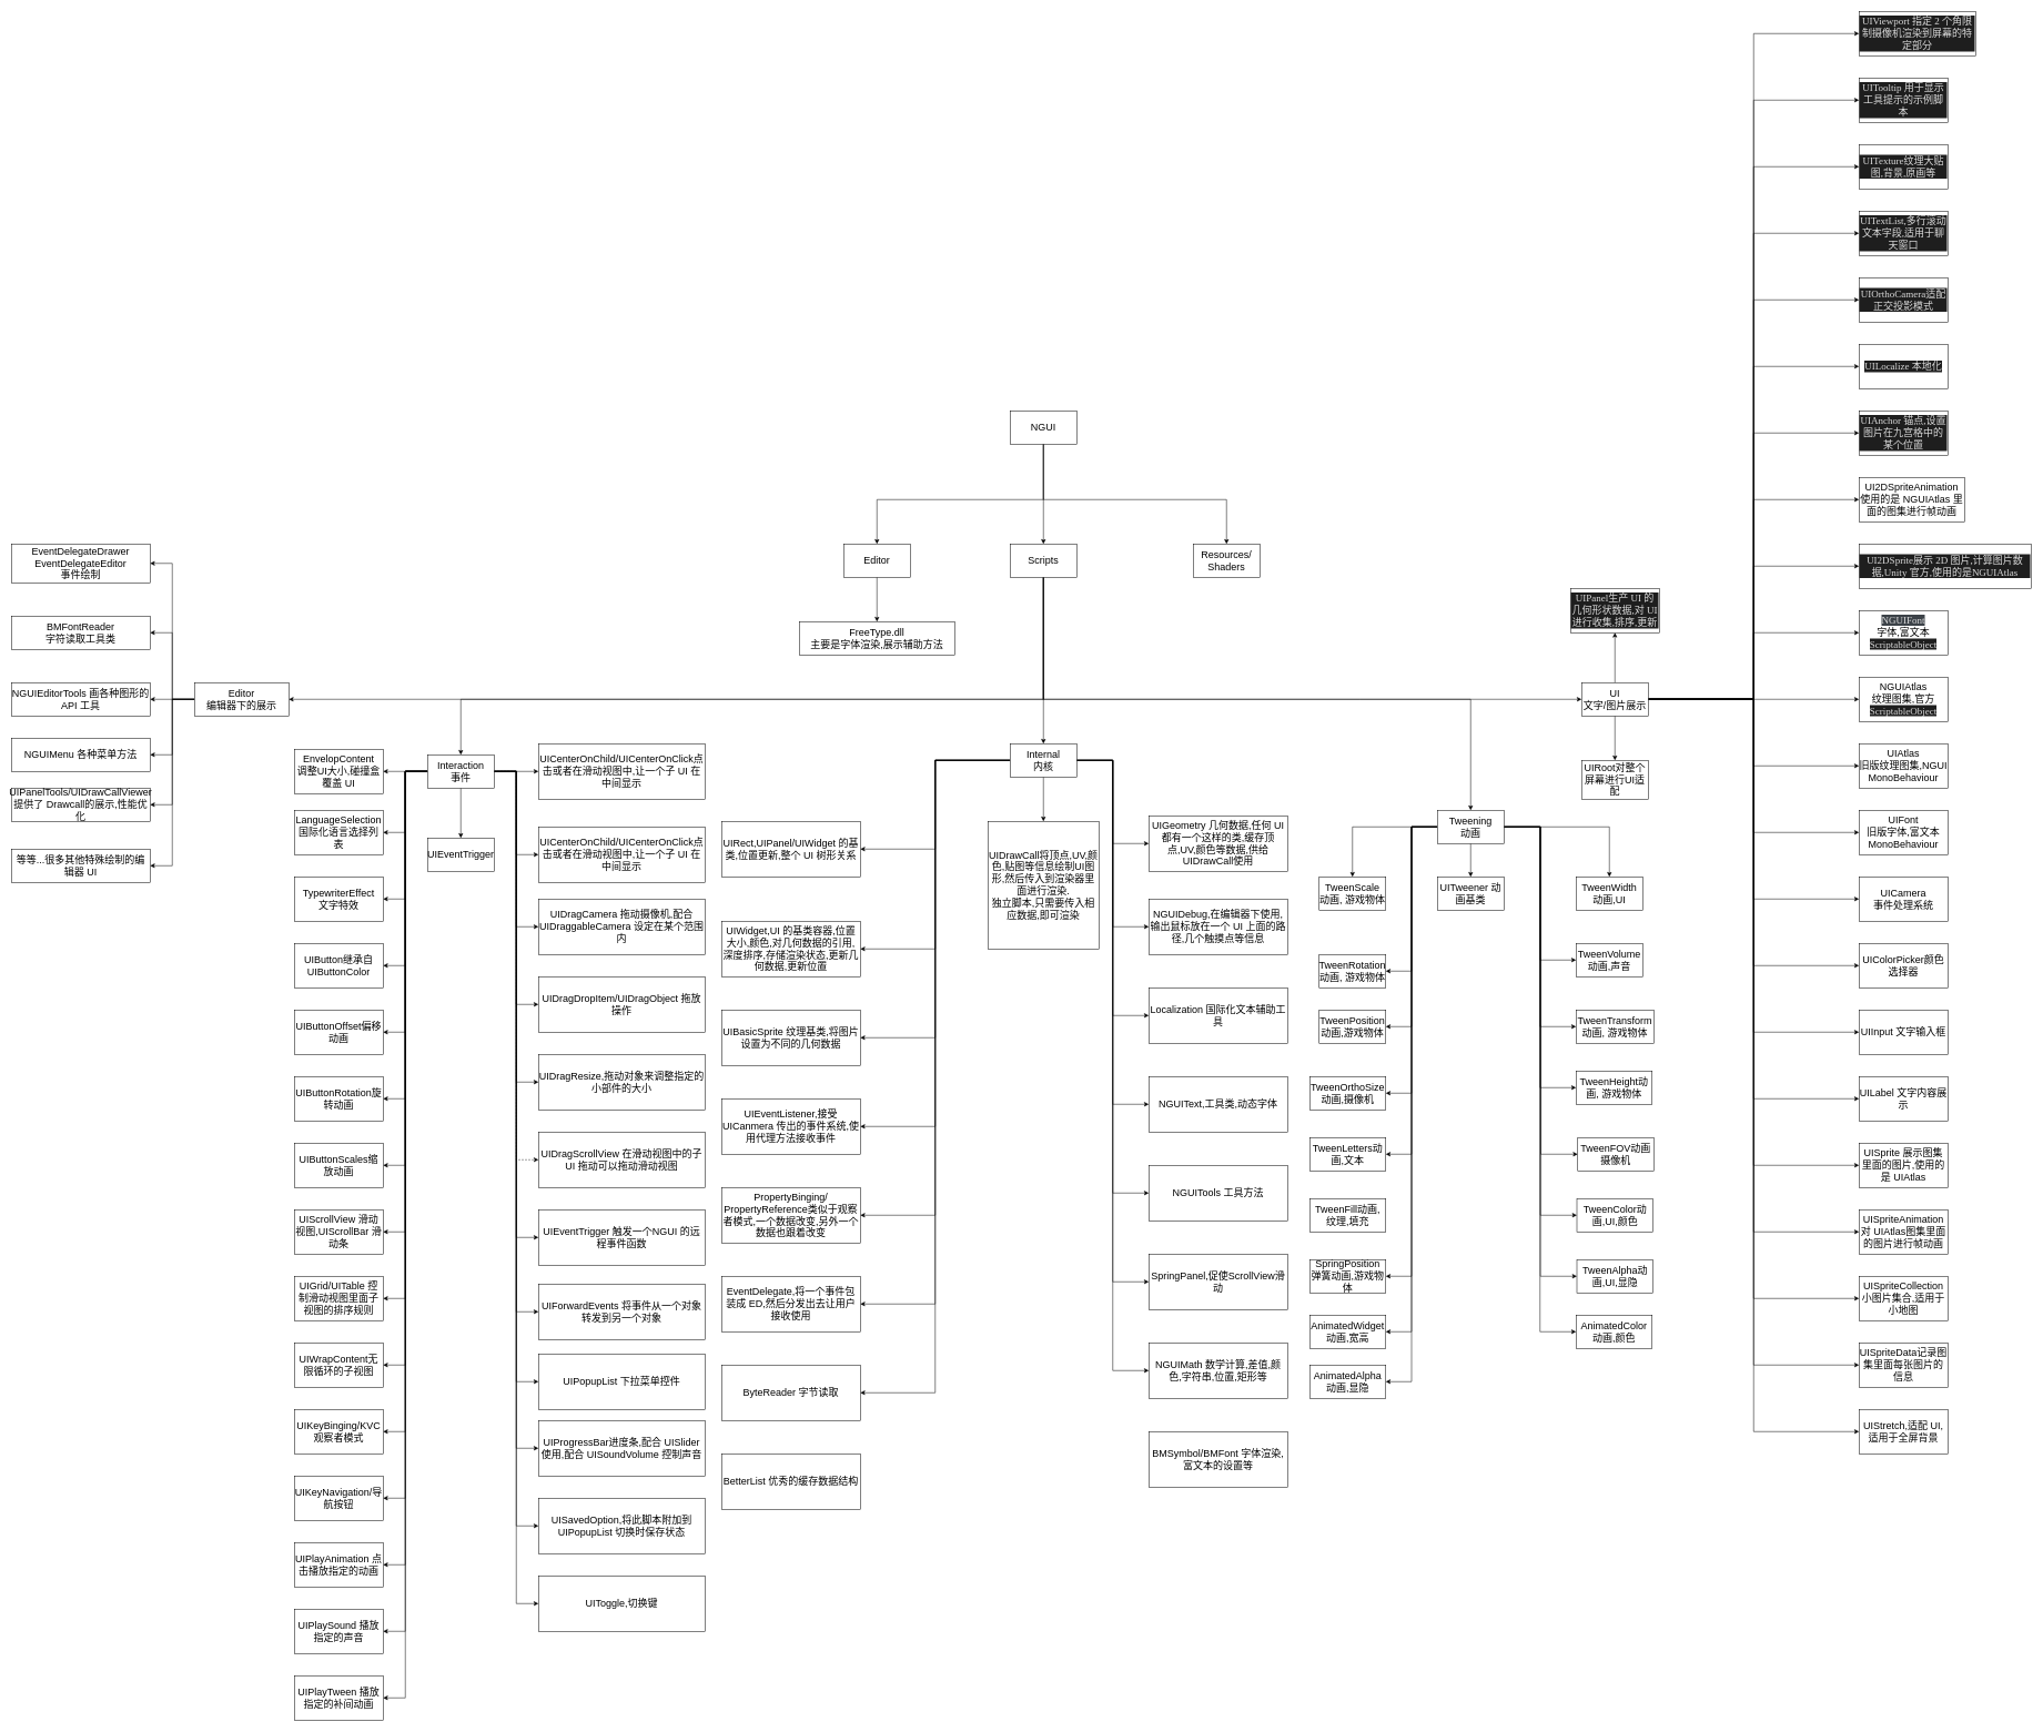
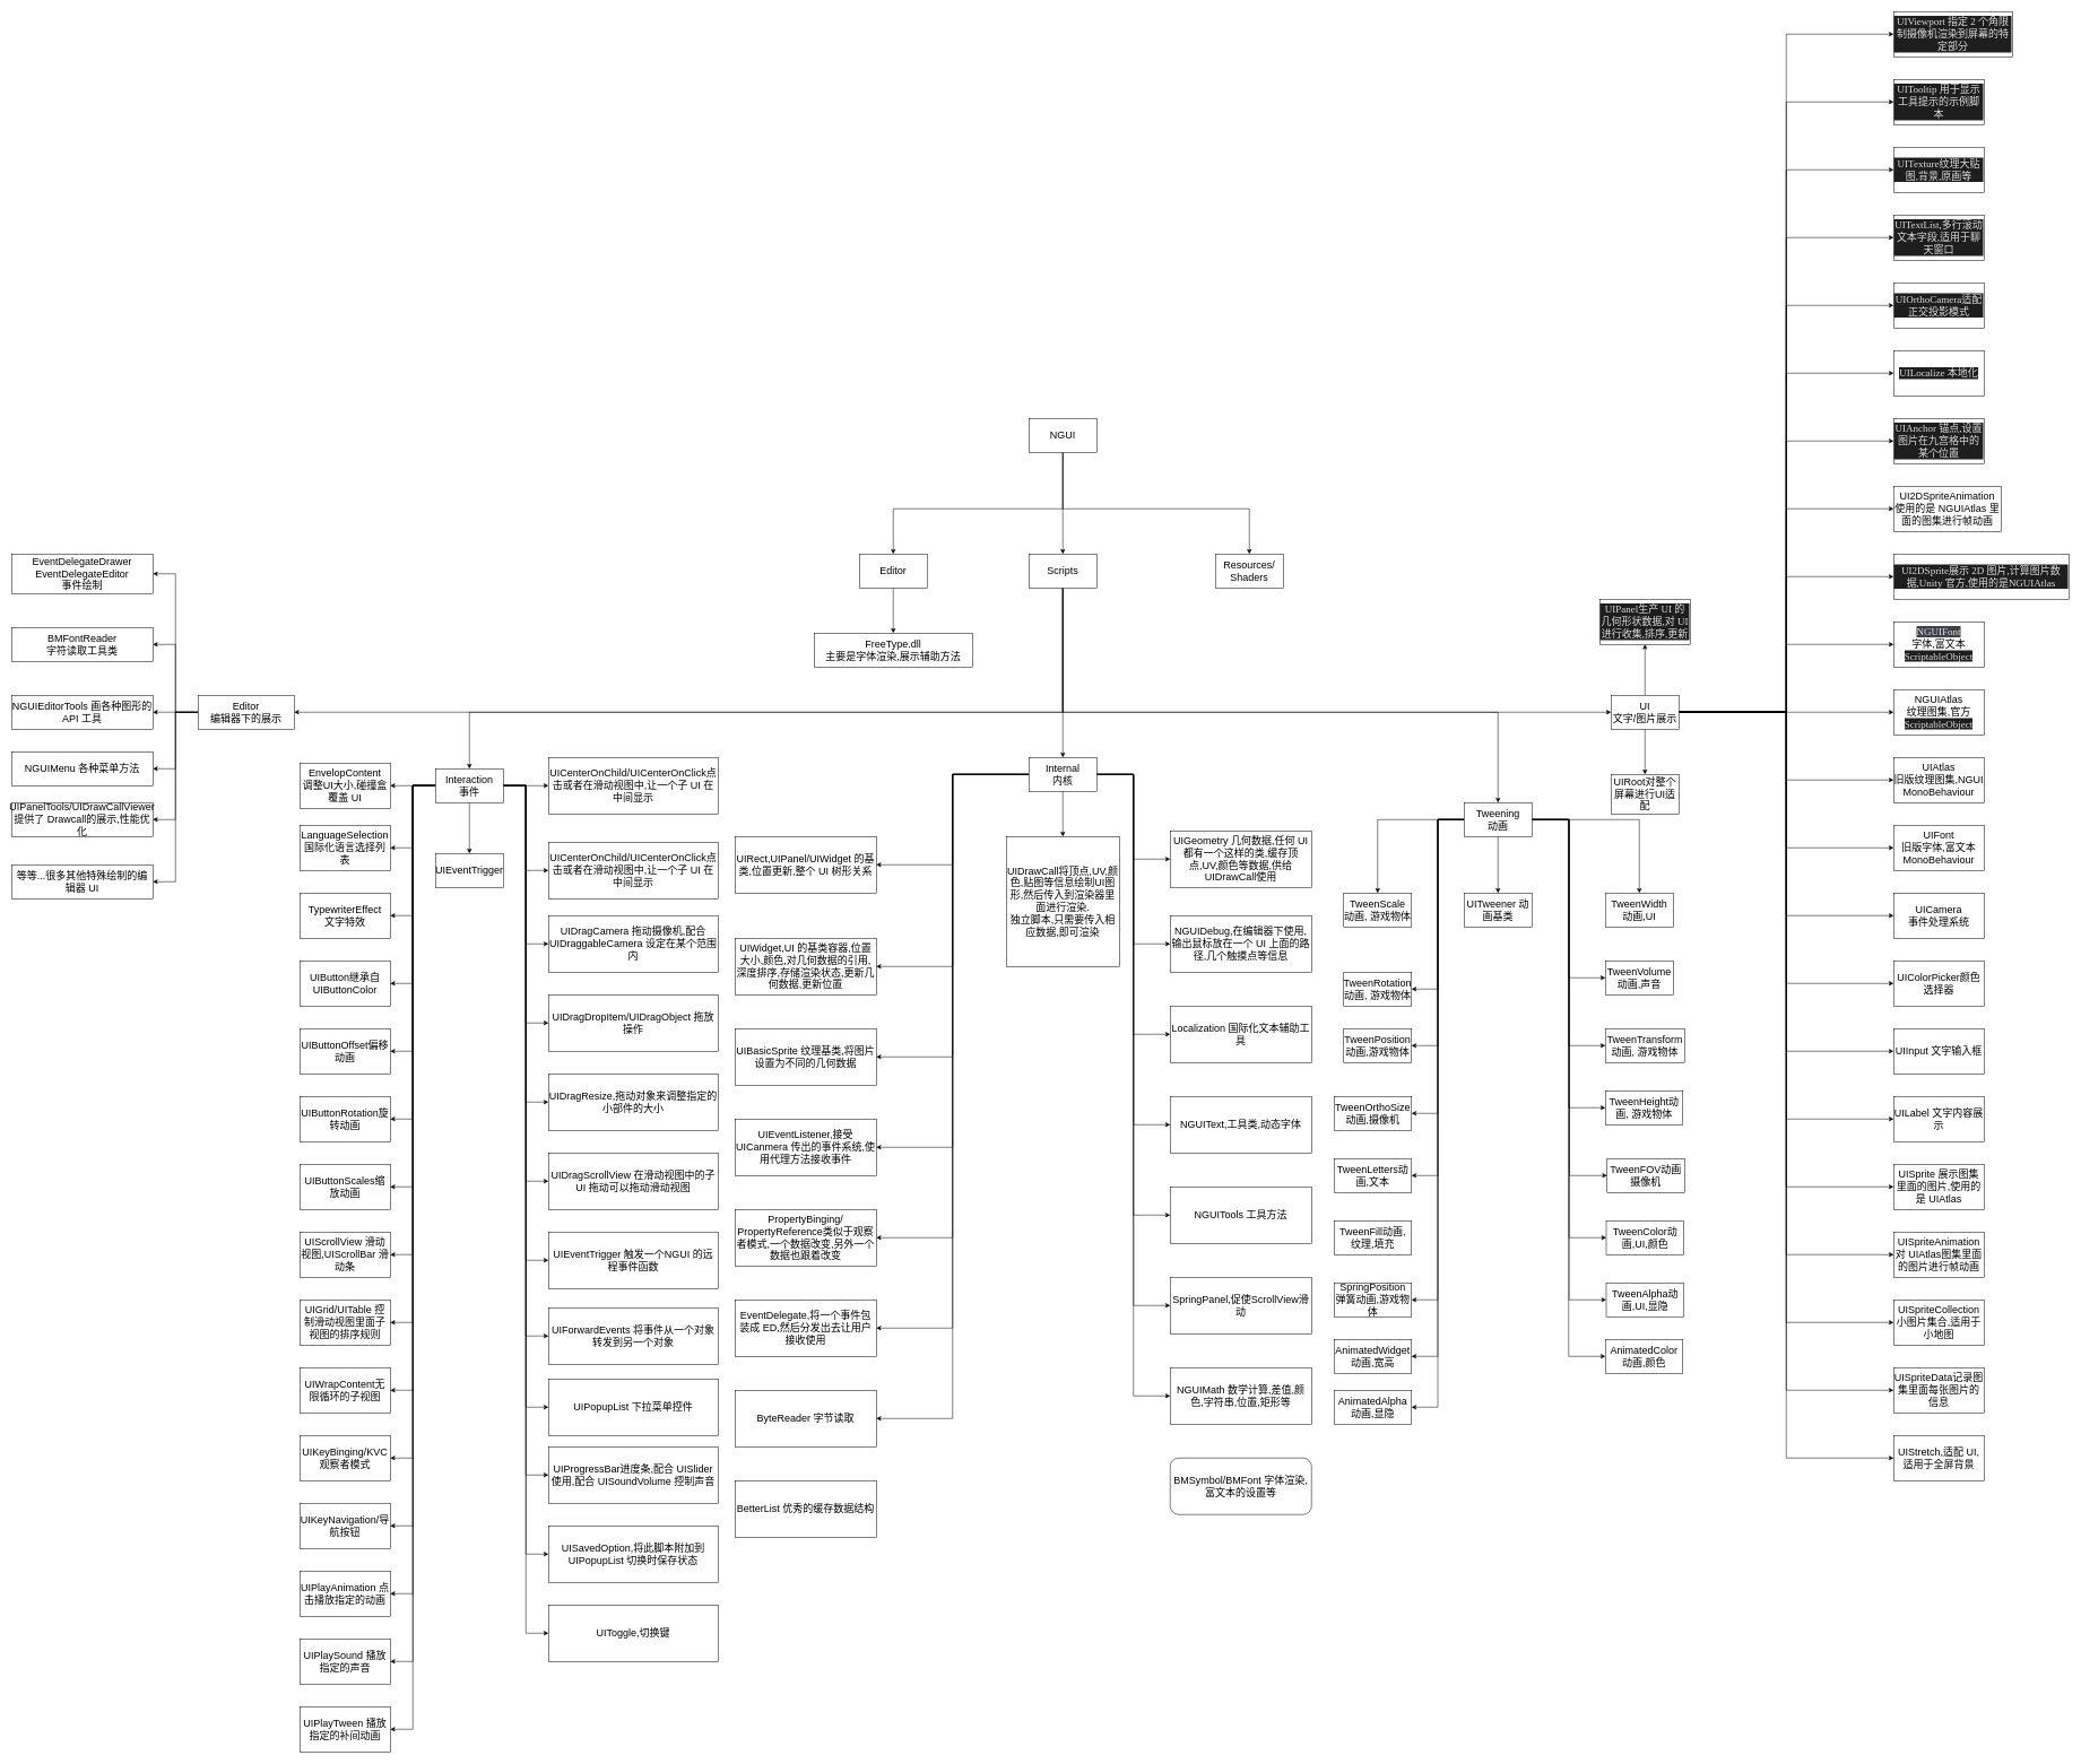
- <mxCell id="85" value="Tweening&lt;br&gt;动画" style="rounded=0;whiteSpace=wrap;html=1;fontSize=18;" parent="1" vertex="1"><mxGeometry x="2590" y="1460" width="120" height="60" as="geometry" /></mxCell>
+ <mxCell id="85" value="Tweening&lt;br&gt;动画" style="rounded=0;whiteSpace=wrap;html=1;fontSize=18;" parent="1" vertex="1"><mxGeometry x="2590" y="1420" width="120" height="60" as="geometry" /></mxCell>
- <mxCell id="104" style="edgeStyle=orthogonalEdgeStyle;rounded=0;orthogonalLoop=1;jettySize=auto;html=1;entryX=0;entryY=0.5;entryDx=0;entryDy=0;dashed=1;" parent="1" source="119" target="185" edge="1"><mxGeometry relative="1" as="geometry" /></mxCell>
+ <mxCell id="104" style="edgeStyle=orthogonalEdgeStyle;rounded=0;orthogonalLoop=1;jettySize=auto;html=1;entryX=0;entryY=0.5;entryDx=0;entryDy=0;" parent="1" source="119" target="185" edge="1"><mxGeometry relative="1" as="geometry" /></mxCell>
- <mxCell id="172" value="BMSymbol/BMFont 字体渲染,富文本的设置等" style="rounded=0;whiteSpace=wrap;html=1;fontSize=18;" parent="1" vertex="1"><mxGeometry x="2070" y="2580" width="250" height="100" as="geometry" /></mxCell>
+ <mxCell id="172" value="BMSymbol/BMFont 字体渲染,富文本的设置等" style="whiteSpace=wrap;html=1;fontSize=18;rounded=1;" parent="1" vertex="1"><mxGeometry x="2070" y="2580" width="250" height="100" as="geometry" /></mxCell>
